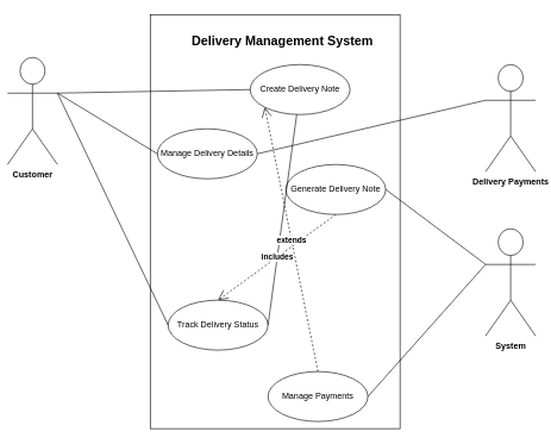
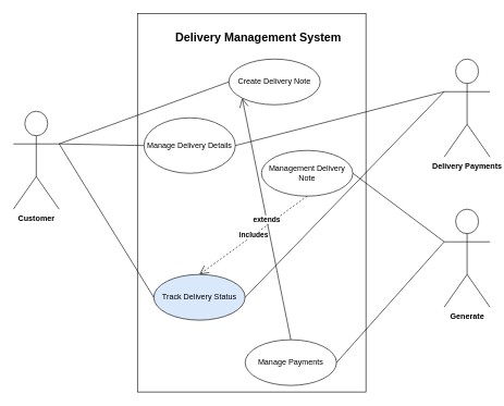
- <mxCell id="8" value="&lt;b&gt;Customer&lt;/b&gt;" style="shape=umlActor;verticalLabelPosition=bottom;verticalAlign=top;html=1;" vertex="1" parent="1"><mxGeometry x="10" y="80" width="70" height="150" as="geometry" /></mxCell>
+ <mxCell id="8" value="&lt;b&gt;Customer&lt;/b&gt;" style="shape=umlActor;verticalLabelPosition=bottom;verticalAlign=top;html=1;" vertex="1" parent="1"><mxGeometry x="20" y="170" width="70" height="150" as="geometry" /></mxCell>
- <mxCell id="4" value="Manage Delivery Details" style="ellipse;whiteSpace=wrap;html=1;" vertex="1" parent="1"><mxGeometry x="220" y="180" width="140" height="70" as="geometry" /></mxCell>
+ <mxCell id="4" value="Manage Delivery Details" style="ellipse;whiteSpace=wrap;html=1;" vertex="1" parent="1"><mxGeometry x="220" y="180" width="140" height="85" as="geometry" /></mxCell>
- <mxCell id="5" value="Generate Delivery Note" style="ellipse;whiteSpace=wrap;html=1;" vertex="1" parent="1"><mxGeometry x="400" y="230" width="140" height="70" as="geometry" /></mxCell>
+ <mxCell id="5" value="Management Delivery Note" style="ellipse;whiteSpace=wrap;html=1;" vertex="1" parent="1"><mxGeometry x="400" y="230" width="140" height="70" as="geometry" /></mxCell>
- <mxCell id="15" value="" style="endArrow=none;html=1;rounded=0;exitX=1;exitY=0.5;exitDx=0;exitDy=0;" edge="1" parent="1" source="6" target="3"><mxGeometry width="50" height="50" relative="1" as="geometry"><mxPoint x="520" y="270" as="sourcePoint" /><mxPoint x="570" y="220" as="targetPoint" /></mxGeometry></mxCell>
+ <mxCell id="15" value="" style="endArrow=none;html=1;rounded=0;entryX=0;entryY=0.333;entryDx=0;entryDy=0;entryPerimeter=0;exitX=1;exitY=0.5;exitDx=0;exitDy=0;" edge="1" parent="1" source="6" target="9"><mxGeometry width="50" height="50" relative="1" as="geometry"><mxPoint x="520" y="270" as="sourcePoint" /><mxPoint x="570" y="220" as="targetPoint" /></mxGeometry></mxCell>
- <mxCell id="20" value="&lt;b&gt;extends&lt;/b&gt;" style="endArrow=open;endSize=12;dashed=1;html=1;rounded=0;exitX=0.5;exitY=0;exitDx=0;exitDy=0;entryX=0;entryY=1;entryDx=0;entryDy=0;" edge="1" parent="1" source="7" target="3"><mxGeometry x="-0.003" width="160" relative="1" as="geometry"><mxPoint x="490" y="330" as="sourcePoint" /><mxPoint x="315" y="430" as="targetPoint" /><mxPoint as="offset" /></mxGeometry></mxCell>
+ <mxCell id="20" value="&lt;b&gt;extends&lt;/b&gt;" style="endArrow=open;endSize=12;dashed=0;html=1;rounded=0;exitX=0.5;exitY=0;exitDx=0;exitDy=0;entryX=0;entryY=1;entryDx=0;entryDy=0;" edge="1" parent="1" source="7" target="3"><mxGeometry x="-0.003" width="160" relative="1" as="geometry"><mxPoint x="490" y="330" as="sourcePoint" /><mxPoint x="315" y="430" as="targetPoint" /><mxPoint as="offset" /></mxGeometry></mxCell>
- <mxCell id="6" value="Track Delivery Status" style="ellipse;whiteSpace=wrap;html=1;" vertex="1" parent="1"><mxGeometry x="235" y="420" width="140" height="70" as="geometry" /></mxCell>
+ <mxCell id="6" value="Track Delivery Status" style="ellipse;whiteSpace=wrap;html=1;fillColor=#dae8fc;" vertex="1" parent="1"><mxGeometry x="235" y="420" width="140" height="70" as="geometry" /></mxCell>
- <mxCell id="10" value="&lt;b&gt;System&lt;/b&gt;" style="shape=umlActor;verticalLabelPosition=bottom;verticalAlign=top;html=1;" vertex="1" parent="1"><mxGeometry x="680" y="320" width="70" height="150" as="geometry" /></mxCell>
+ <mxCell id="10" value="&lt;b&gt;Generate&lt;/b&gt;" style="shape=umlActor;verticalLabelPosition=bottom;verticalAlign=top;html=1;" vertex="1" parent="1"><mxGeometry x="680" y="320" width="70" height="150" as="geometry" /></mxCell>
